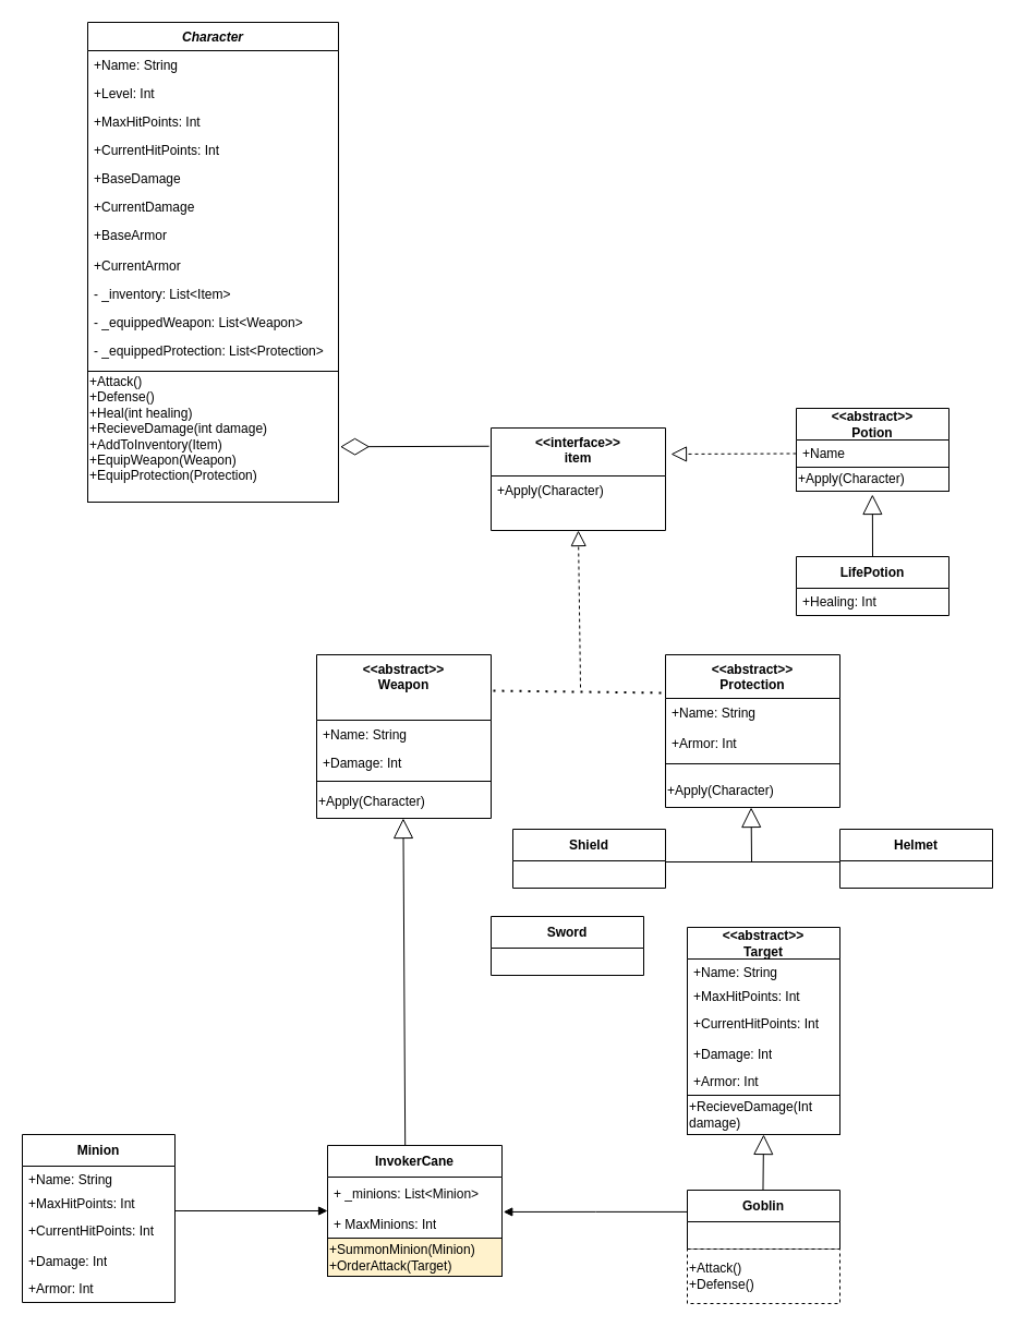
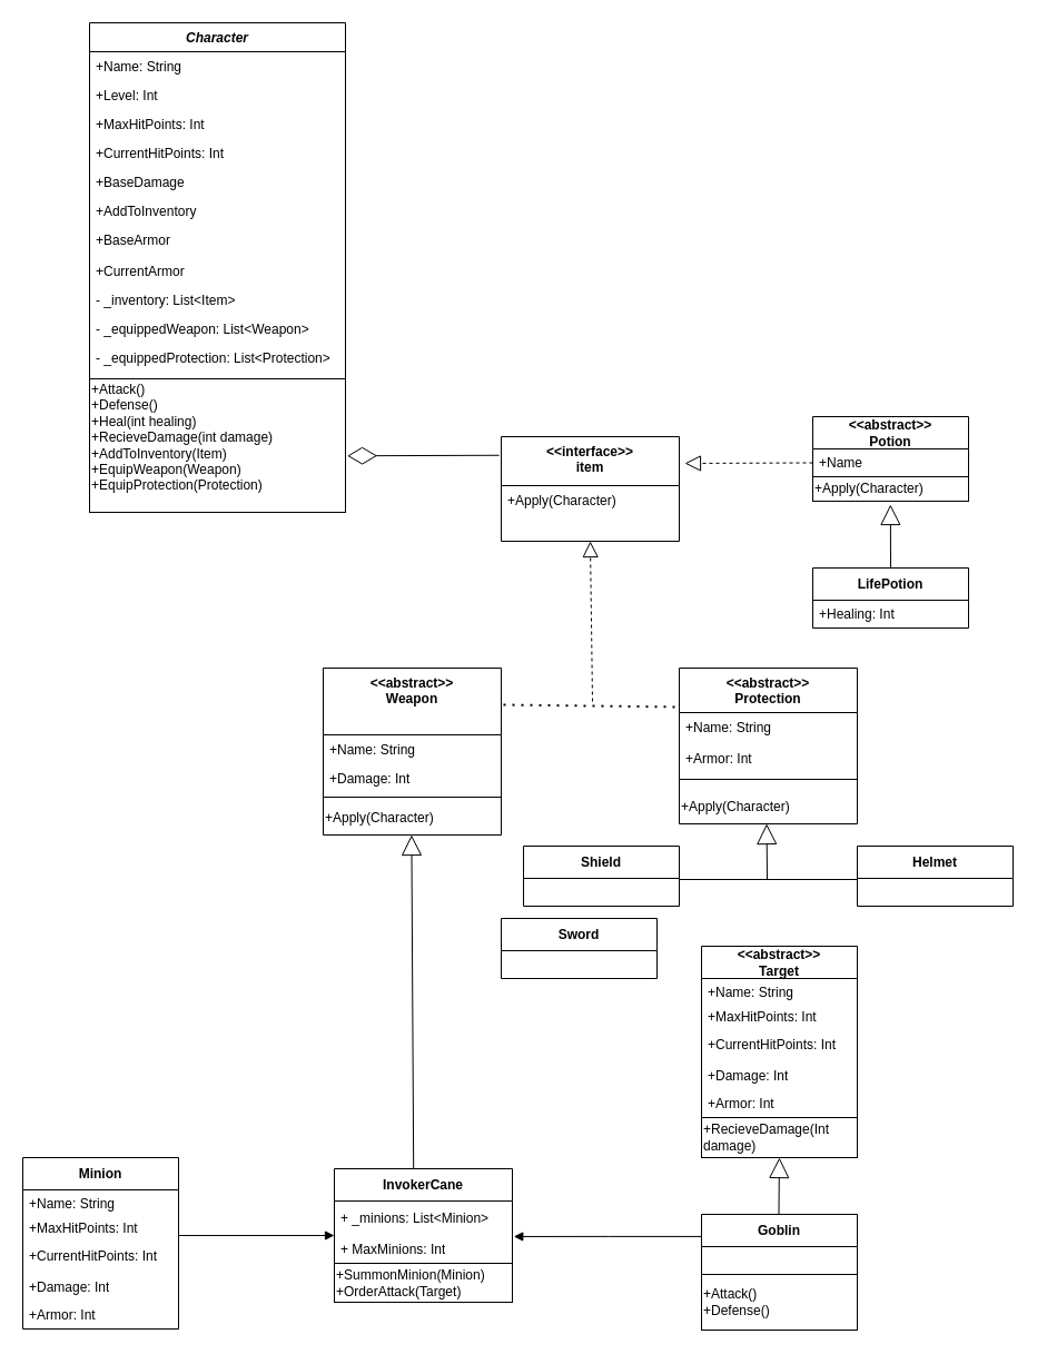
- <mxCell id="8" value="+CurrentDamage" style="text;align=left;verticalAlign=top;spacingLeft=4;spacingRight=4;overflow=hidden;rotatable=0;points=[[0,0.5],[1,0.5]];portConstraint=eastwest;rounded=0;shadow=0;html=0;" vertex="1" parent="2"><mxGeometry y="156" width="230" height="26" as="geometry" /></mxCell>
+ <mxCell id="8" value="+AddToInventory" style="text;align=left;verticalAlign=top;spacingLeft=4;spacingRight=4;overflow=hidden;rotatable=0;points=[[0,0.5],[1,0.5]];portConstraint=eastwest;rounded=0;shadow=0;html=0;" vertex="1" parent="2"><mxGeometry y="156" width="230" height="26" as="geometry" /></mxCell>
- <mxCell id="28" value="Sword" style="swimlane;fontStyle=1;align=center;verticalAlign=middle;childLayout=stackLayout;horizontal=1;startSize=29;horizontalStack=0;resizeParent=1;resizeParentMax=0;resizeLast=0;collapsible=0;marginBottom=0;html=1;whiteSpace=wrap;" vertex="1" parent="1"><mxGeometry x="450" y="840" width="140" height="54" as="geometry" /></mxCell>
+ <mxCell id="28" value="Sword" style="swimlane;fontStyle=1;align=center;verticalAlign=middle;childLayout=stackLayout;horizontal=1;startSize=29;horizontalStack=0;resizeParent=1;resizeParentMax=0;resizeLast=0;collapsible=0;marginBottom=0;html=1;whiteSpace=wrap;" vertex="1" parent="1"><mxGeometry x="450" y="825" width="140" height="54" as="geometry" /></mxCell>
- <mxCell id="50" value="+SummonMinion(Minion)&lt;div&gt;+OrderAttack(Target)&lt;/div&gt;" style="html=1;whiteSpace=wrap;align=left;fillColor=#fff2cc;" vertex="1" parent="1"><mxGeometry x="300" y="1135" width="160" height="35" as="geometry" /></mxCell>
+ <mxCell id="50" value="+SummonMinion(Minion)&lt;div&gt;+OrderAttack(Target)&lt;/div&gt;" style="html=1;whiteSpace=wrap;align=left;" vertex="1" parent="1"><mxGeometry x="300" y="1135" width="160" height="35" as="geometry" /></mxCell>
- <mxCell id="54" value="+Attack()&lt;div&gt;+Defense()&lt;/div&gt;" style="html=1;whiteSpace=wrap;align=left;dashed=1;" vertex="1" parent="1"><mxGeometry x="630" y="1145" width="140" height="50" as="geometry" /></mxCell>
+ <mxCell id="54" value="+Attack()&lt;div&gt;+Defense()&lt;/div&gt;" style="html=1;whiteSpace=wrap;align=left;" vertex="1" parent="1"><mxGeometry x="630" y="1145" width="140" height="50" as="geometry" /></mxCell>
